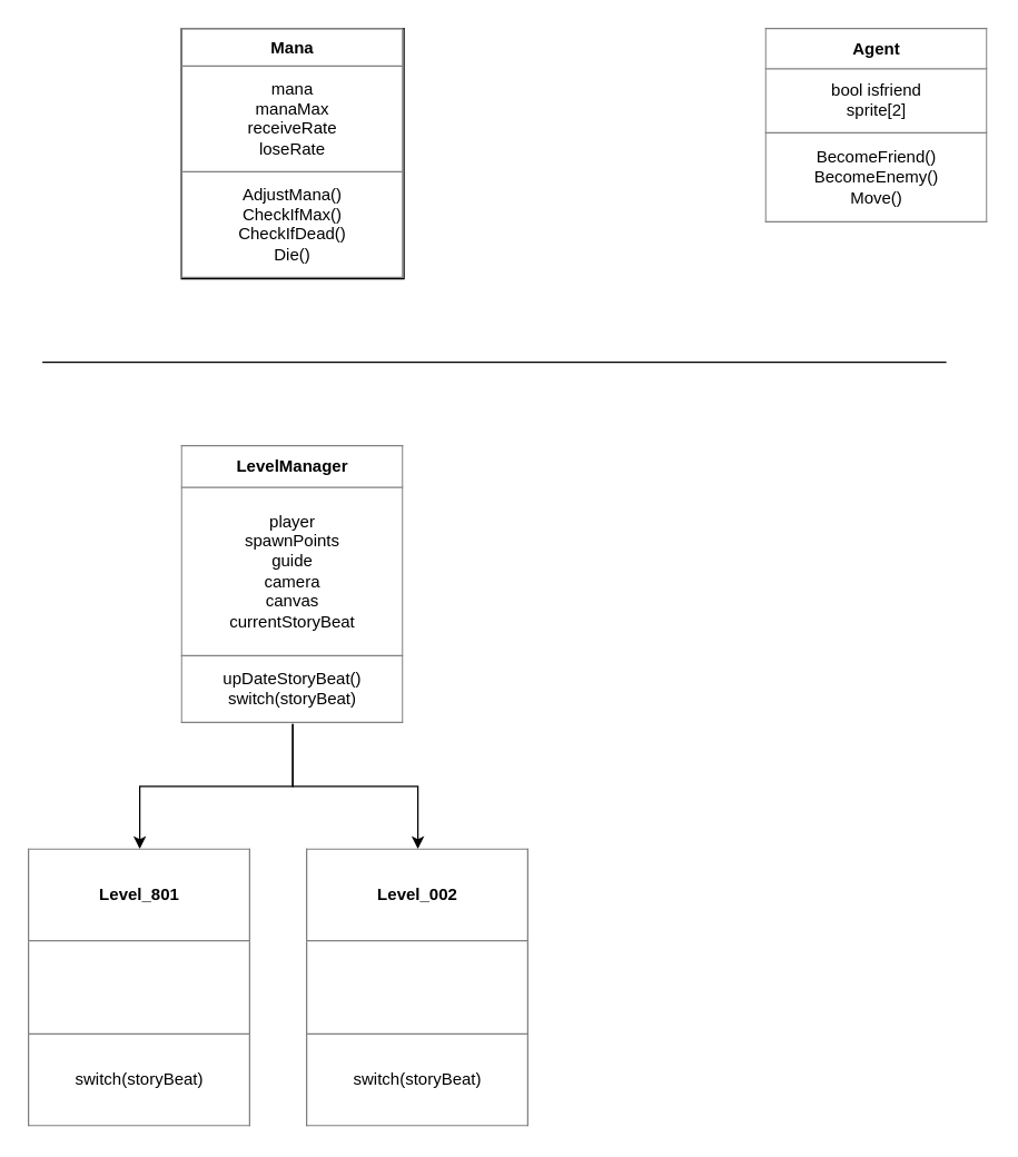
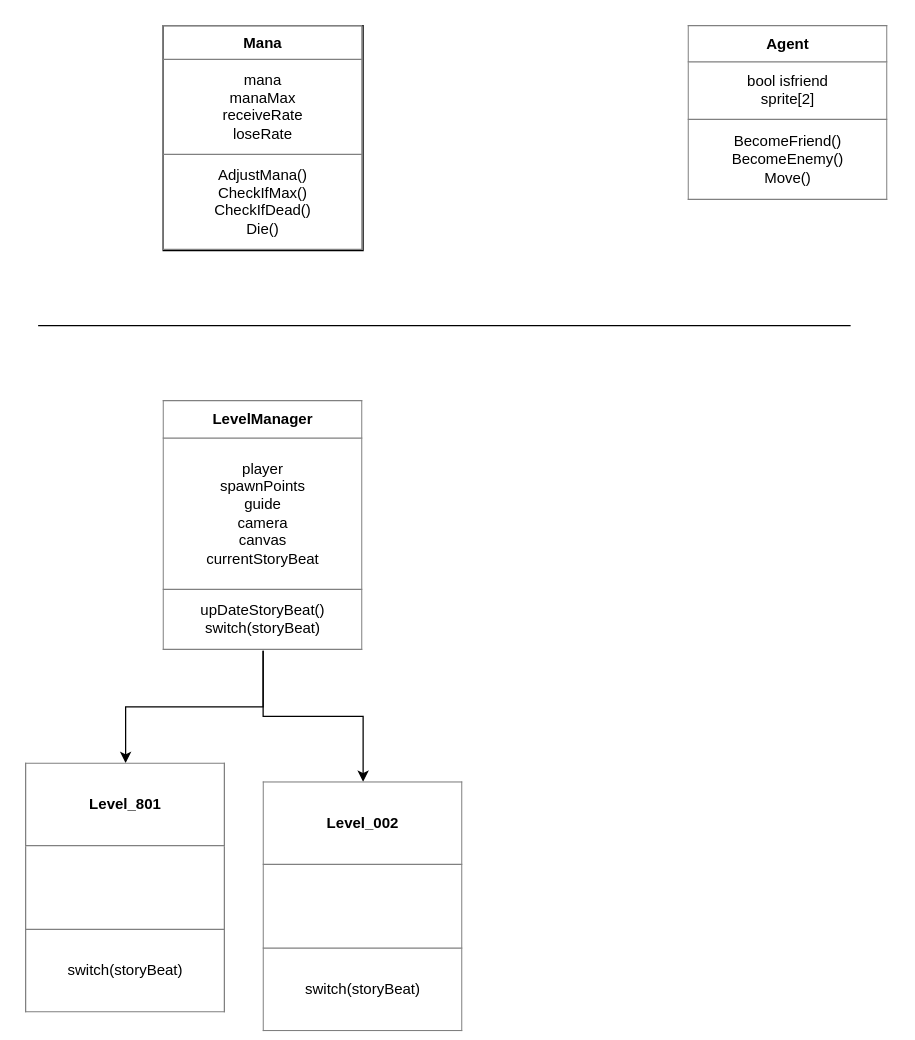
- <mxCell id="9" value="&lt;table border=&quot;1&quot; width=&quot;100%&quot; cellpadding=&quot;4&quot; style=&quot;width: 100% ; height: 100% ; border-collapse: collapse&quot;&gt;&lt;tbody&gt;&lt;tr&gt;&lt;th align=&quot;center&quot;&gt;Level_002&lt;/th&gt;&lt;/tr&gt;&lt;tr&gt;&lt;td align=&quot;center&quot;&gt;&lt;br&gt;&lt;/td&gt;&lt;/tr&gt;&lt;tr&gt;&lt;td align=&quot;center&quot;&gt;switch(storyBeat)&lt;/td&gt;&lt;/tr&gt;&lt;/tbody&gt;&lt;/table&gt;" style="text;html=1;strokeColor=none;fillColor=none;overflow=fill;" vertex="1" parent="1"><mxGeometry x="220" y="610" width="160" height="200" as="geometry" /></mxCell>
+ <mxCell id="9" value="&lt;table border=&quot;1&quot; width=&quot;100%&quot; cellpadding=&quot;4&quot; style=&quot;width: 100% ; height: 100% ; border-collapse: collapse&quot;&gt;&lt;tbody&gt;&lt;tr&gt;&lt;th align=&quot;center&quot;&gt;Level_002&lt;/th&gt;&lt;/tr&gt;&lt;tr&gt;&lt;td align=&quot;center&quot;&gt;&lt;br&gt;&lt;/td&gt;&lt;/tr&gt;&lt;tr&gt;&lt;td align=&quot;center&quot;&gt;switch(storyBeat)&lt;/td&gt;&lt;/tr&gt;&lt;/tbody&gt;&lt;/table&gt;" style="text;html=1;strokeColor=none;fillColor=none;overflow=fill;" vertex="1" parent="1"><mxGeometry x="210" y="625" width="160" height="200" as="geometry" /></mxCell>
